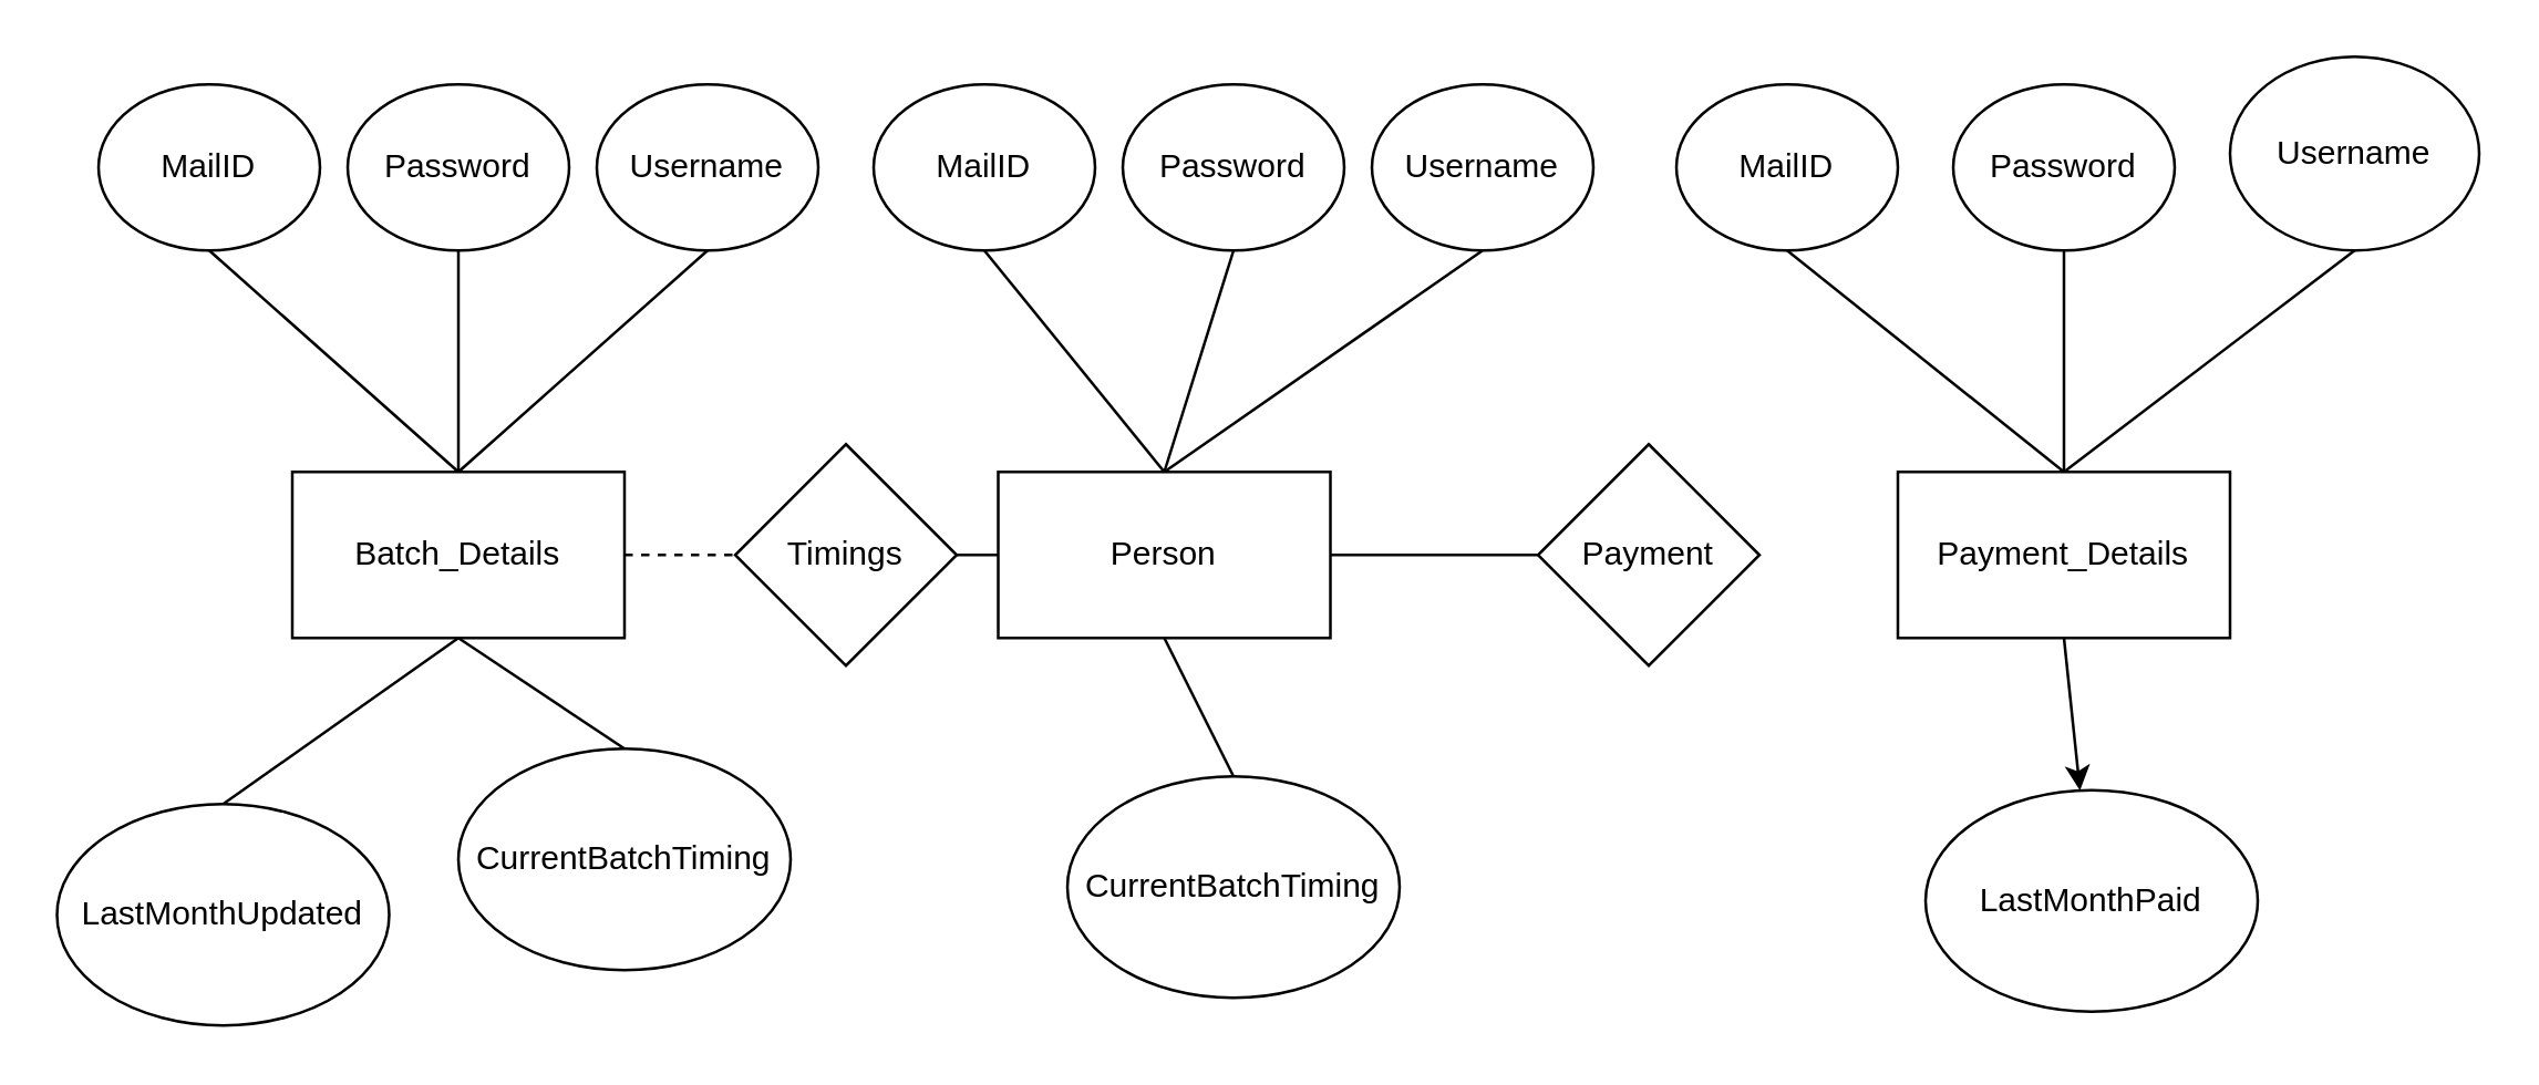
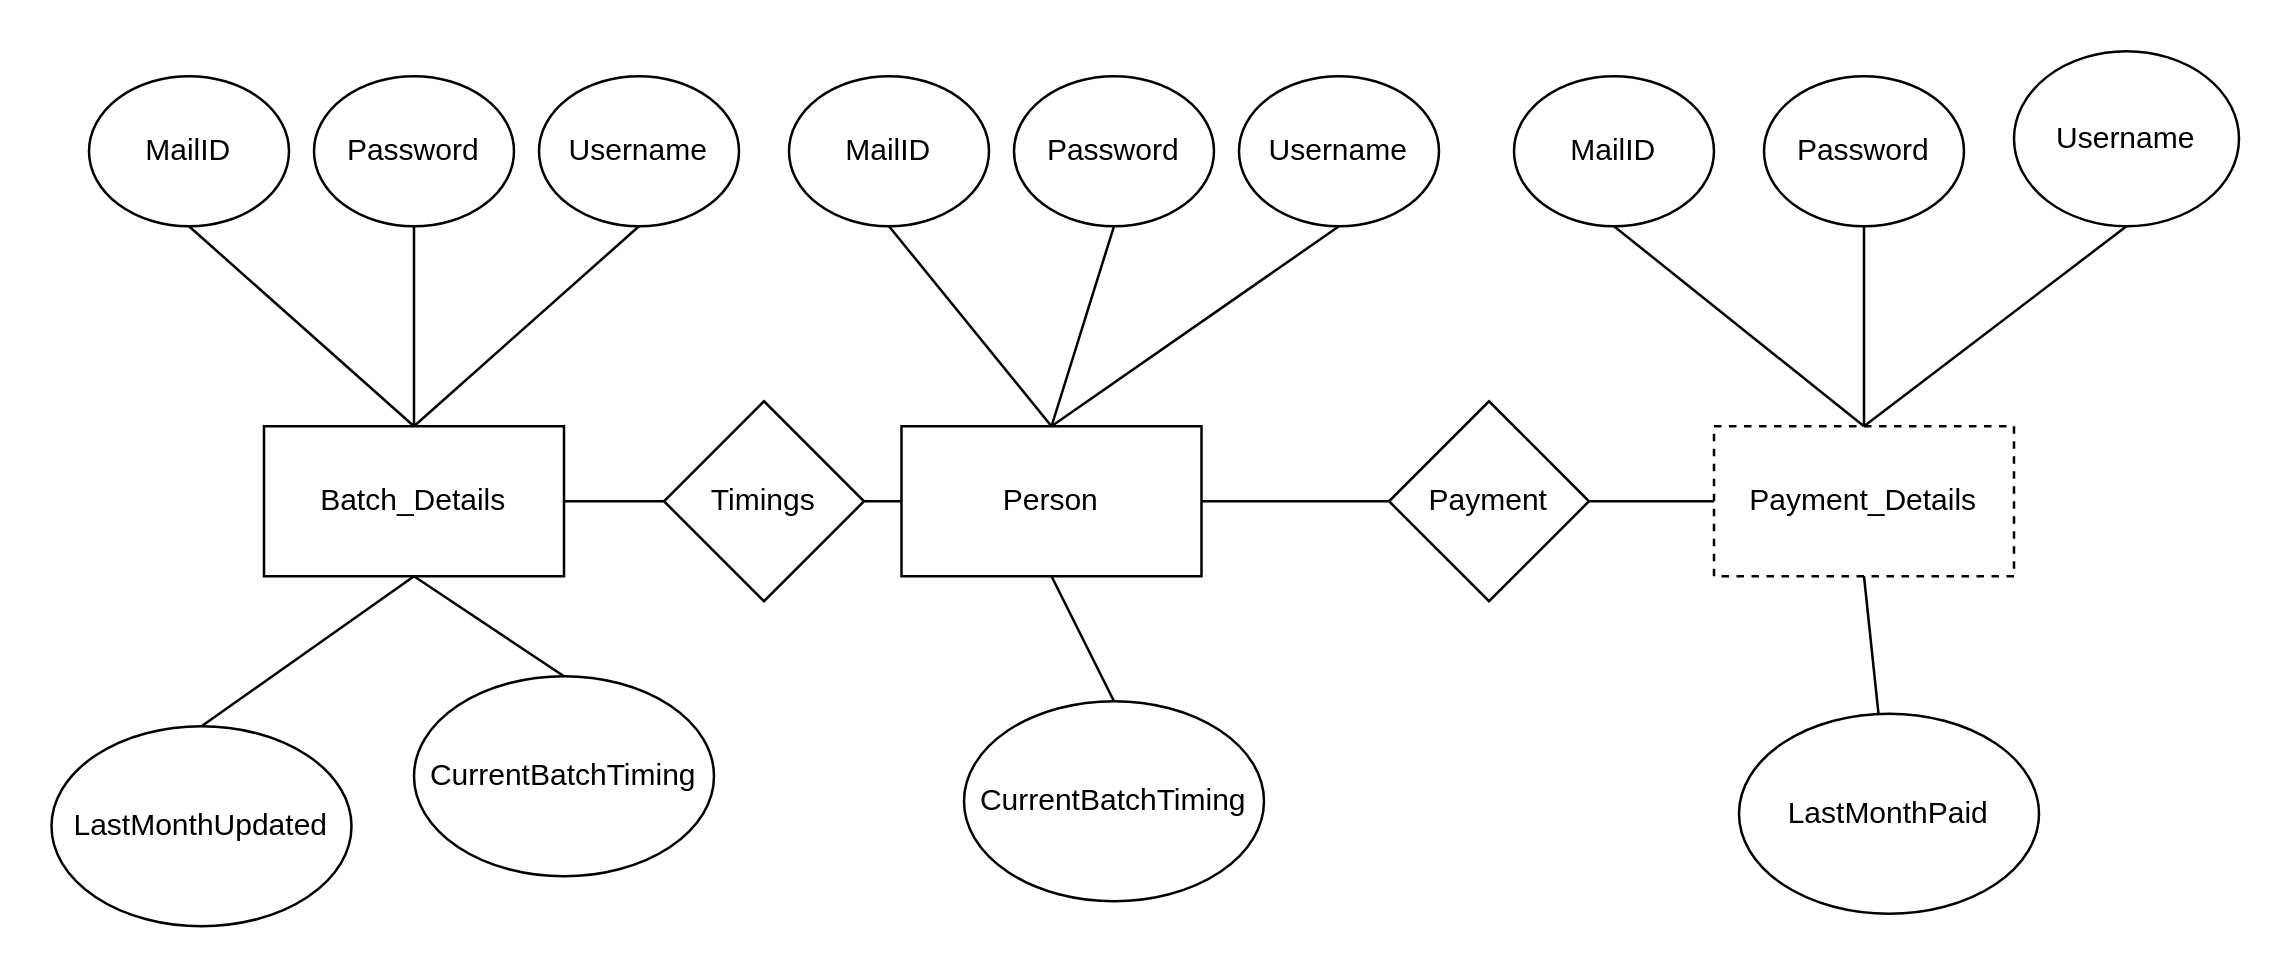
- <mxCell id="25" value="" style="endArrow=none;html=1;rounded=0;exitX=1;exitY=0.5;exitDx=0;exitDy=0;entryX=0;entryY=0.5;entryDx=0;entryDy=0;dashed=1;" parent="1" source="4" target="21" edge="1"><mxGeometry width="50" height="50" relative="1" as="geometry"><mxPoint x="435" y="220" as="sourcePoint" /><mxPoint x="485" y="170" as="targetPoint" /></mxGeometry></mxCell>
+ <mxCell id="25" value="" style="endArrow=none;html=1;rounded=0;exitX=1;exitY=0.5;exitDx=0;exitDy=0;entryX=0;entryY=0.5;entryDx=0;entryDy=0;" parent="1" source="4" target="21" edge="1"><mxGeometry width="50" height="50" relative="1" as="geometry"><mxPoint x="435" y="220" as="sourcePoint" /><mxPoint x="485" y="170" as="targetPoint" /></mxGeometry></mxCell>
+ <mxCell id="23" value="" style="endArrow=none;html=1;rounded=0;entryX=0;entryY=0.5;entryDx=0;entryDy=0;" parent="1" source="22" target="3" edge="1"><mxGeometry width="50" height="50" relative="1" as="geometry"><mxPoint x="435" y="220" as="sourcePoint" /><mxPoint x="485" y="170" as="targetPoint" /></mxGeometry></mxCell>
- <mxCell id="3" value="Payment_Details" style="rounded=0;whiteSpace=wrap;html=1;" parent="1" vertex="1"><mxGeometry x="685" y="170" width="120" height="60" as="geometry" /></mxCell>
+ <mxCell id="3" value="Payment_Details" style="rounded=0;whiteSpace=wrap;html=1;dashed=1;" parent="1" vertex="1"><mxGeometry x="685" y="170" width="120" height="60" as="geometry" /></mxCell>
- <mxCell id="36" value="" style="endArrow=classic;html=1;rounded=0;exitX=0.5;exitY=1;exitDx=0;exitDy=0;" edge="1" parent="1" source="3" target="35"><mxGeometry width="50" height="50" relative="1" as="geometry"><mxPoint x="755" y="180" as="sourcePoint" /><mxPoint x="655" y="100" as="targetPoint" /></mxGeometry></mxCell>
+ <mxCell id="36" value="" style="endArrow=none;html=1;rounded=0;exitX=0.5;exitY=1;exitDx=0;exitDy=0;" edge="1" parent="1" source="3" target="35"><mxGeometry width="50" height="50" relative="1" as="geometry"><mxPoint x="755" y="180" as="sourcePoint" /><mxPoint x="655" y="100" as="targetPoint" /></mxGeometry></mxCell>
